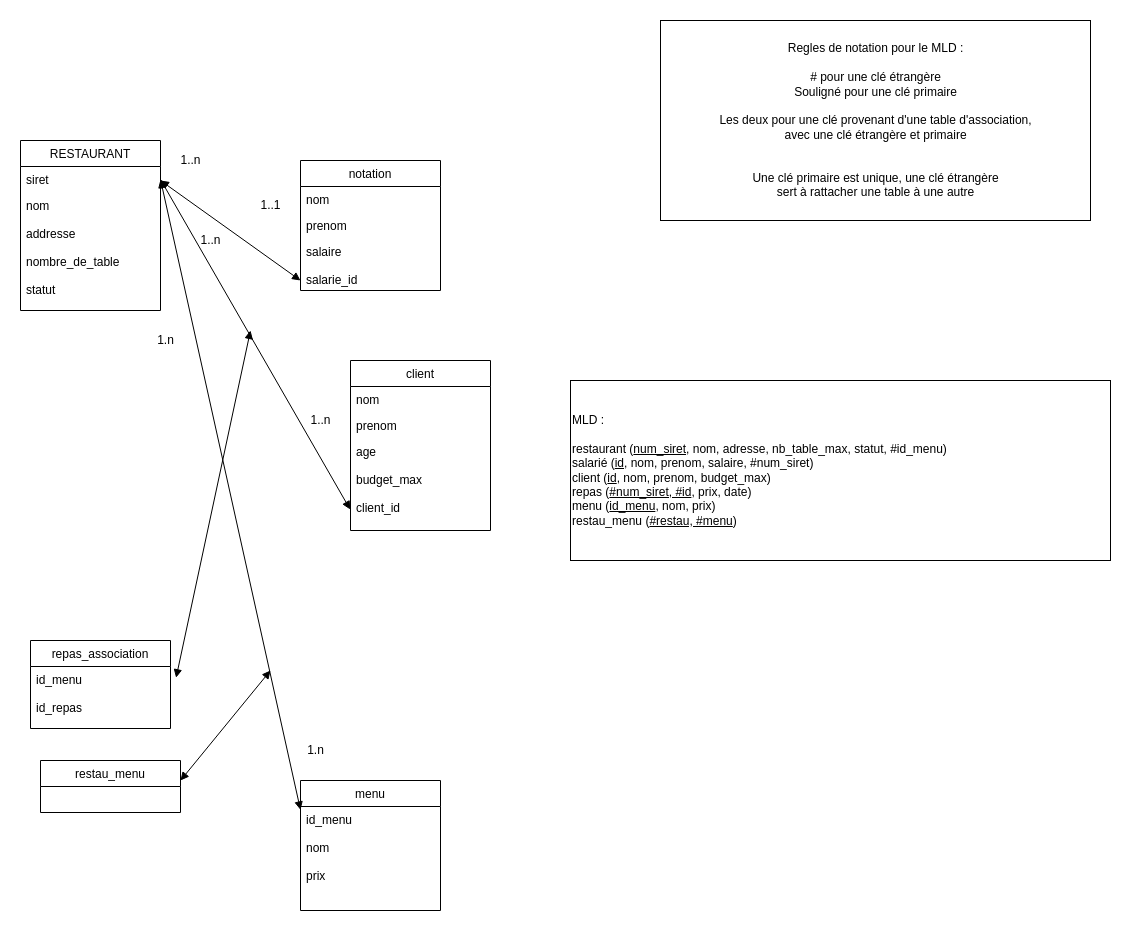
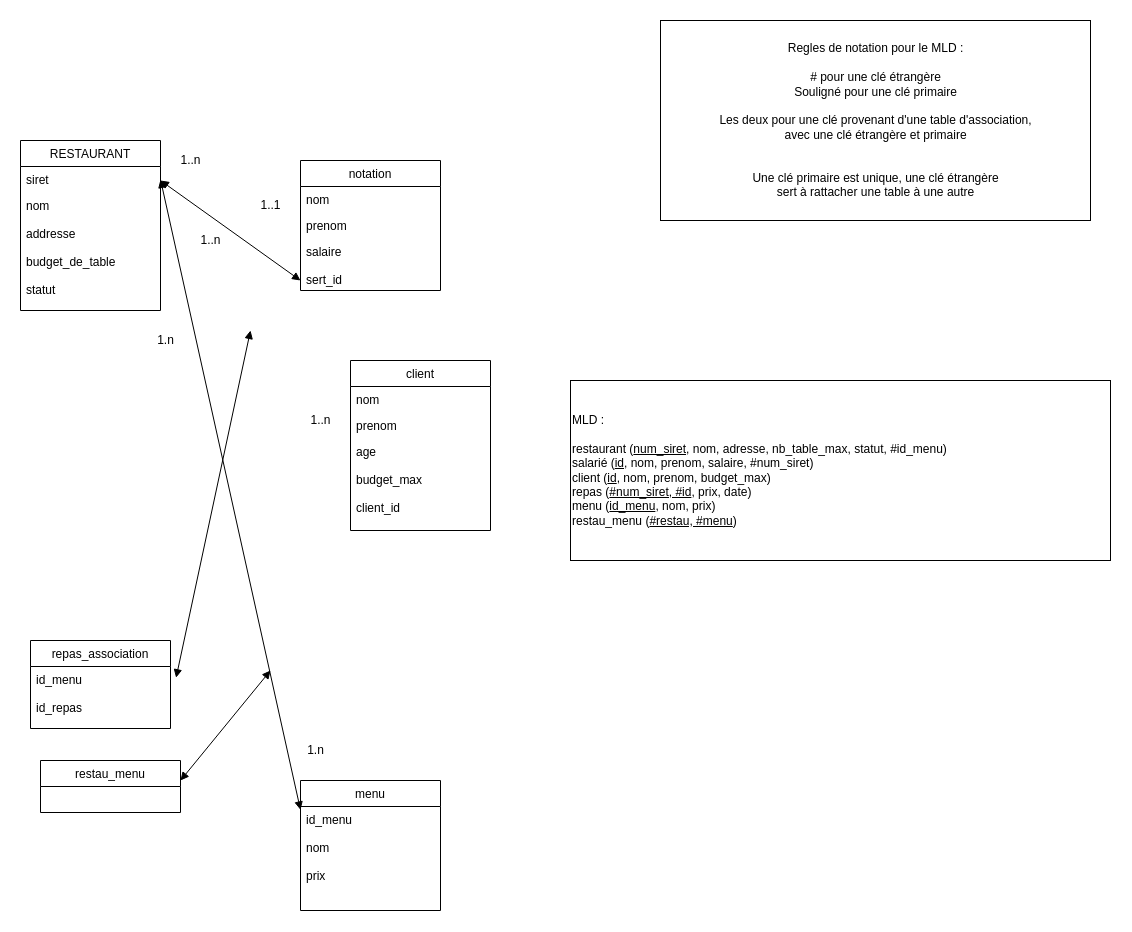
- <mxCell id="4" value="nom&#10;&#10;addresse&#10;&#10;nombre_de_table&#10;&#10;statut" style="text;strokeColor=none;fillColor=none;align=left;verticalAlign=top;spacingLeft=4;spacingRight=4;overflow=hidden;rotatable=0;points=[[0,0.5],[1,0.5]];portConstraint=eastwest;" vertex="1" parent="2"><mxGeometry y="52" width="140" height="118" as="geometry" /></mxCell>
+ <mxCell id="4" value="nom&#10;&#10;addresse&#10;&#10;budget_de_table&#10;&#10;statut" style="text;strokeColor=none;fillColor=none;align=left;verticalAlign=top;spacingLeft=4;spacingRight=4;overflow=hidden;rotatable=0;points=[[0,0.5],[1,0.5]];portConstraint=eastwest;" vertex="1" parent="2"><mxGeometry y="52" width="140" height="118" as="geometry" /></mxCell>
- <mxCell id="8" value="salaire&#10;&#10;salarie_id" style="text;strokeColor=none;fillColor=none;align=left;verticalAlign=top;spacingLeft=4;spacingRight=4;overflow=hidden;rotatable=0;points=[[0,0.5],[1,0.5]];portConstraint=eastwest;" vertex="1" parent="5"><mxGeometry y="78" width="140" height="52" as="geometry" /></mxCell>
+ <mxCell id="8" value="salaire&#10;&#10;sert_id" style="text;strokeColor=none;fillColor=none;align=left;verticalAlign=top;spacingLeft=4;spacingRight=4;overflow=hidden;rotatable=0;points=[[0,0.5],[1,0.5]];portConstraint=eastwest;" vertex="1" parent="5"><mxGeometry y="78" width="140" height="52" as="geometry" /></mxCell>
- <mxCell id="13" value="" style="endArrow=block;startArrow=block;endFill=1;startFill=1;html=1;exitX=-0.002;exitY=0.772;exitDx=0;exitDy=0;exitPerimeter=0;entryX=1;entryY=0.5;entryDx=0;entryDy=0;" edge="1" parent="1" source="12" target="3"><mxGeometry width="160" relative="1" as="geometry"><mxPoint x="180" y="270" as="sourcePoint" /><mxPoint x="250" y="330" as="targetPoint" /><Array as="points" /></mxGeometry></mxCell>
